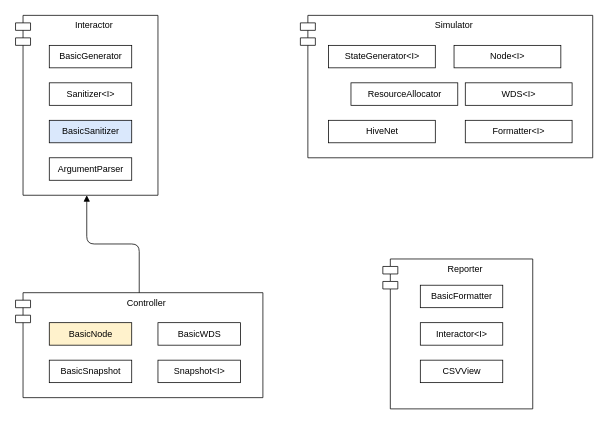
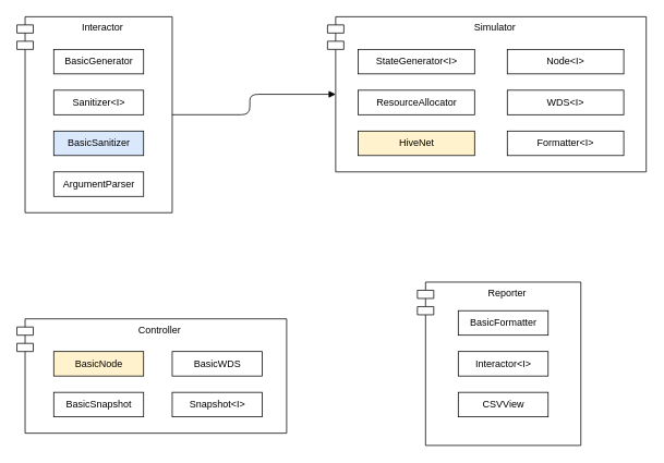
- <mxCell id="12" value="Node&amp;lt;I&amp;gt;" style="html=1;" vertex="1" parent="1"><mxGeometry x="605" y="60" width="142.5" height="30" as="geometry" /></mxCell>
+ <mxCell id="12" value="Node&amp;lt;I&amp;gt;" style="html=1;" vertex="1" parent="1"><mxGeometry x="620" y="60" width="142.5" height="30" as="geometry" /></mxCell>
+ <mxCell id="21" value="" style="endArrow=block;endFill=1;html=1;edgeStyle=orthogonalEdgeStyle;align=left;verticalAlign=top;exitX=1;exitY=0.5;exitDx=0;exitDy=0;entryX=0;entryY=0.5;entryDx=10;entryDy=0;entryPerimeter=0;" edge="1" parent="1" source="2" target="7"><mxGeometry x="-1" relative="1" as="geometry"><mxPoint x="260" y="260" as="sourcePoint" /><mxPoint x="420" y="260" as="targetPoint" /></mxGeometry></mxCell>
+ <mxCell id="22" value="" style="resizable=0;html=1;align=left;verticalAlign=bottom;labelBackgroundColor=#ffffff;fontSize=10;" connectable="0" vertex="1" parent="21"><mxGeometry x="-1" relative="1" as="geometry" /></mxCell>
- <mxCell id="9" value="ResourceAllocator" style="html=1;" vertex="1" parent="1"><mxGeometry x="467.5" y="110" width="142.5" height="30" as="geometry" /></mxCell>
+ <mxCell id="9" value="ResourceAllocator" style="html=1;" vertex="1" parent="1"><mxGeometry x="437.5" y="110" width="142.5" height="30" as="geometry" /></mxCell>
- <mxCell id="10" value="HiveNet" style="html=1;" vertex="1" parent="1"><mxGeometry x="437.5" y="160" width="142.5" height="30" as="geometry" /></mxCell>
+ <mxCell id="10" value="HiveNet" style="html=1;fillColor=#fff2cc;" vertex="1" parent="1"><mxGeometry x="437.5" y="160" width="142.5" height="30" as="geometry" /></mxCell>
- <mxCell id="23" value="" style="endArrow=block;endFill=1;html=1;edgeStyle=orthogonalEdgeStyle;align=left;verticalAlign=top;entryX=0.5;entryY=1;entryDx=0;entryDy=0;exitX=0.5;exitY=0;exitDx=0;exitDy=0;" edge="1" parent="1" source="13" target="2"><mxGeometry x="-1" relative="1" as="geometry"><mxPoint x="250" y="330" as="sourcePoint" /><mxPoint x="420" y="260" as="targetPoint" /></mxGeometry></mxCell>
- <mxCell id="24" value="" style="resizable=0;html=1;align=left;verticalAlign=bottom;labelBackgroundColor=#ffffff;fontSize=10;" connectable="0" vertex="1" parent="23"><mxGeometry x="-1" relative="1" as="geometry" /></mxCell>
